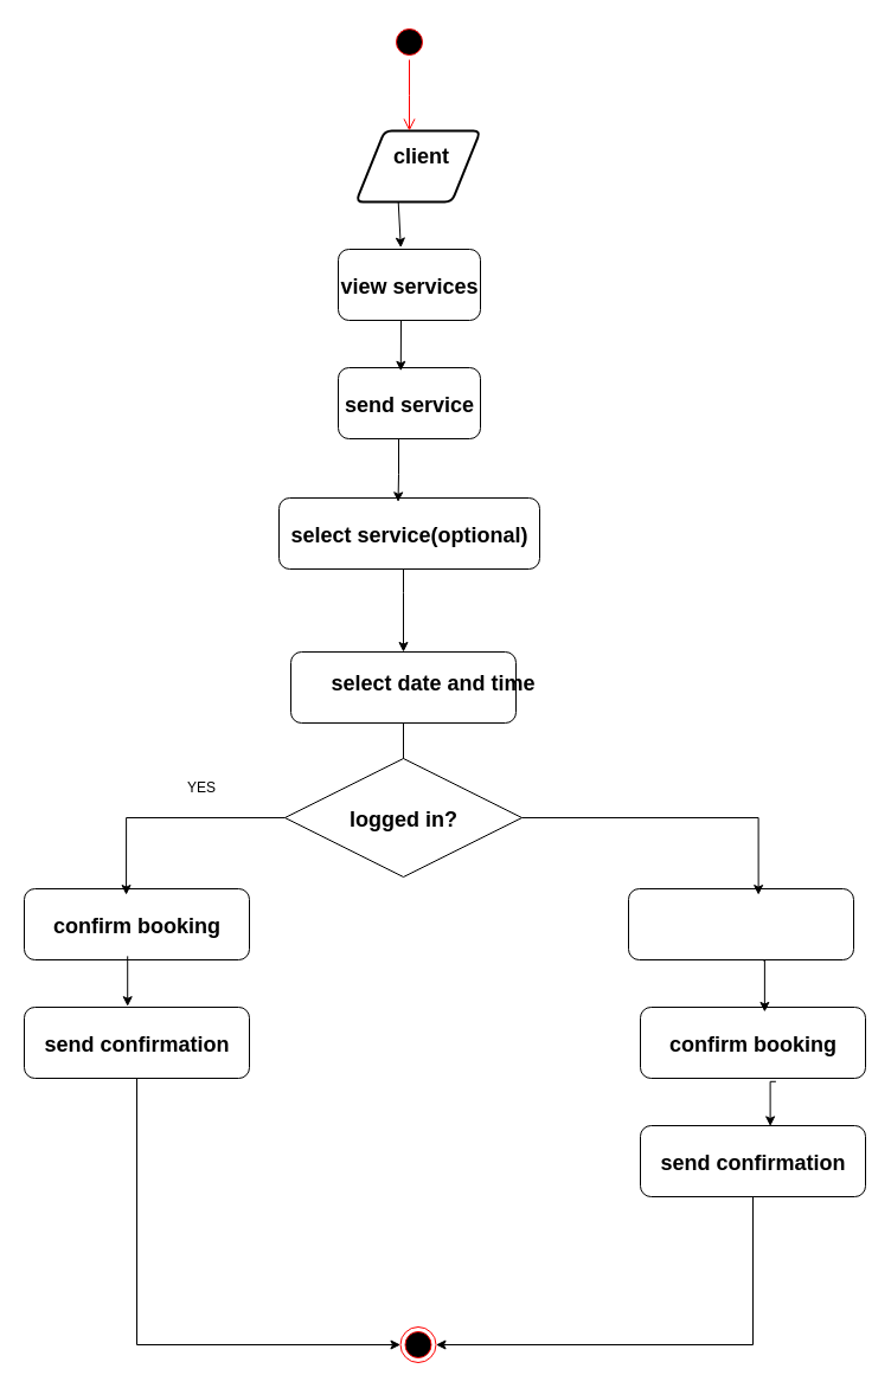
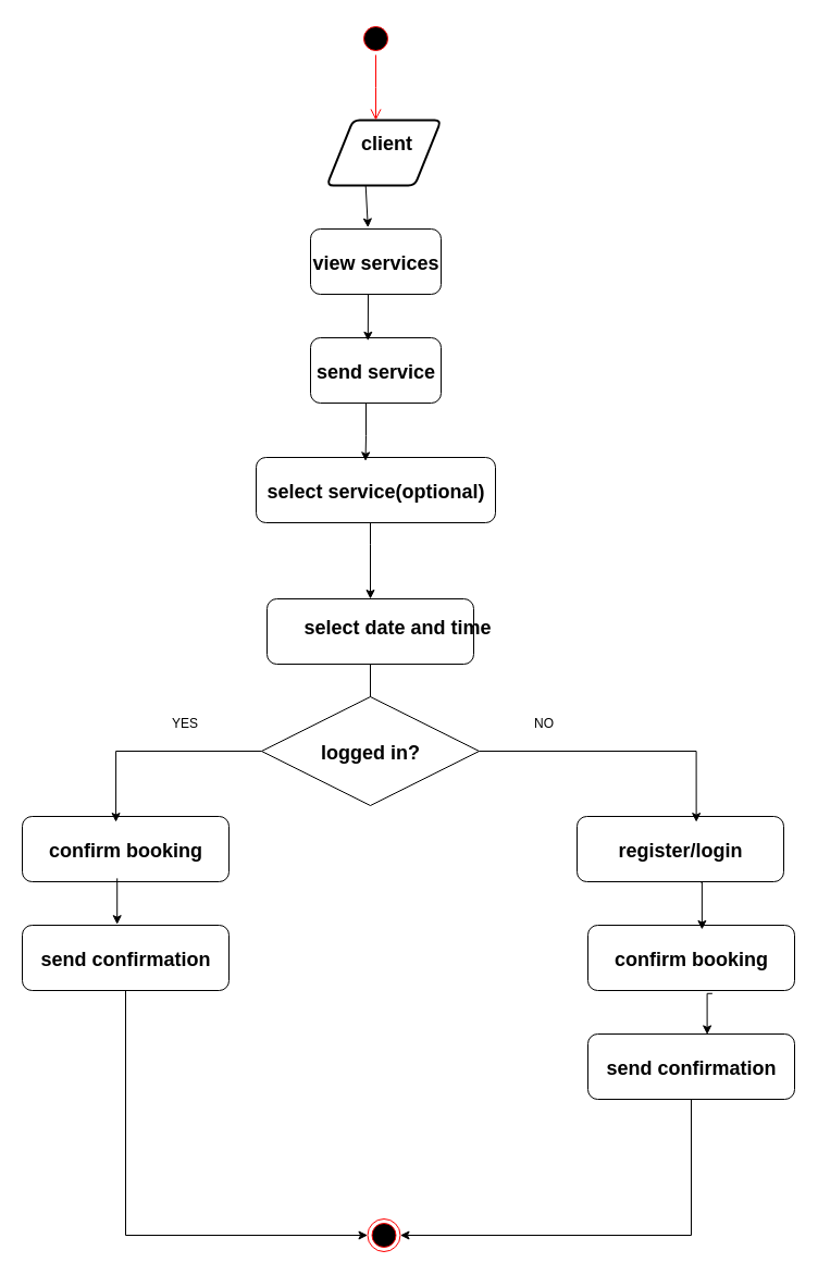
+ <mxCell id="40" value="NO" style="text;html=1;align=center;verticalAlign=middle;whiteSpace=wrap;rounded=0;" vertex="1" parent="1"><mxGeometry x="470" y="650" width="60" height="30" as="geometry" /></mxCell>
+ <mxCell id="24" value="&lt;font style=&quot;font-size: 18px;&quot;&gt;register/login&lt;/font&gt;" style="text;strokeColor=none;fillColor=none;html=1;fontSize=24;fontStyle=1;verticalAlign=middle;align=center;" vertex="1" parent="1"><mxGeometry x="575" y="760" width="100" height="40" as="geometry" /></mxCell>
